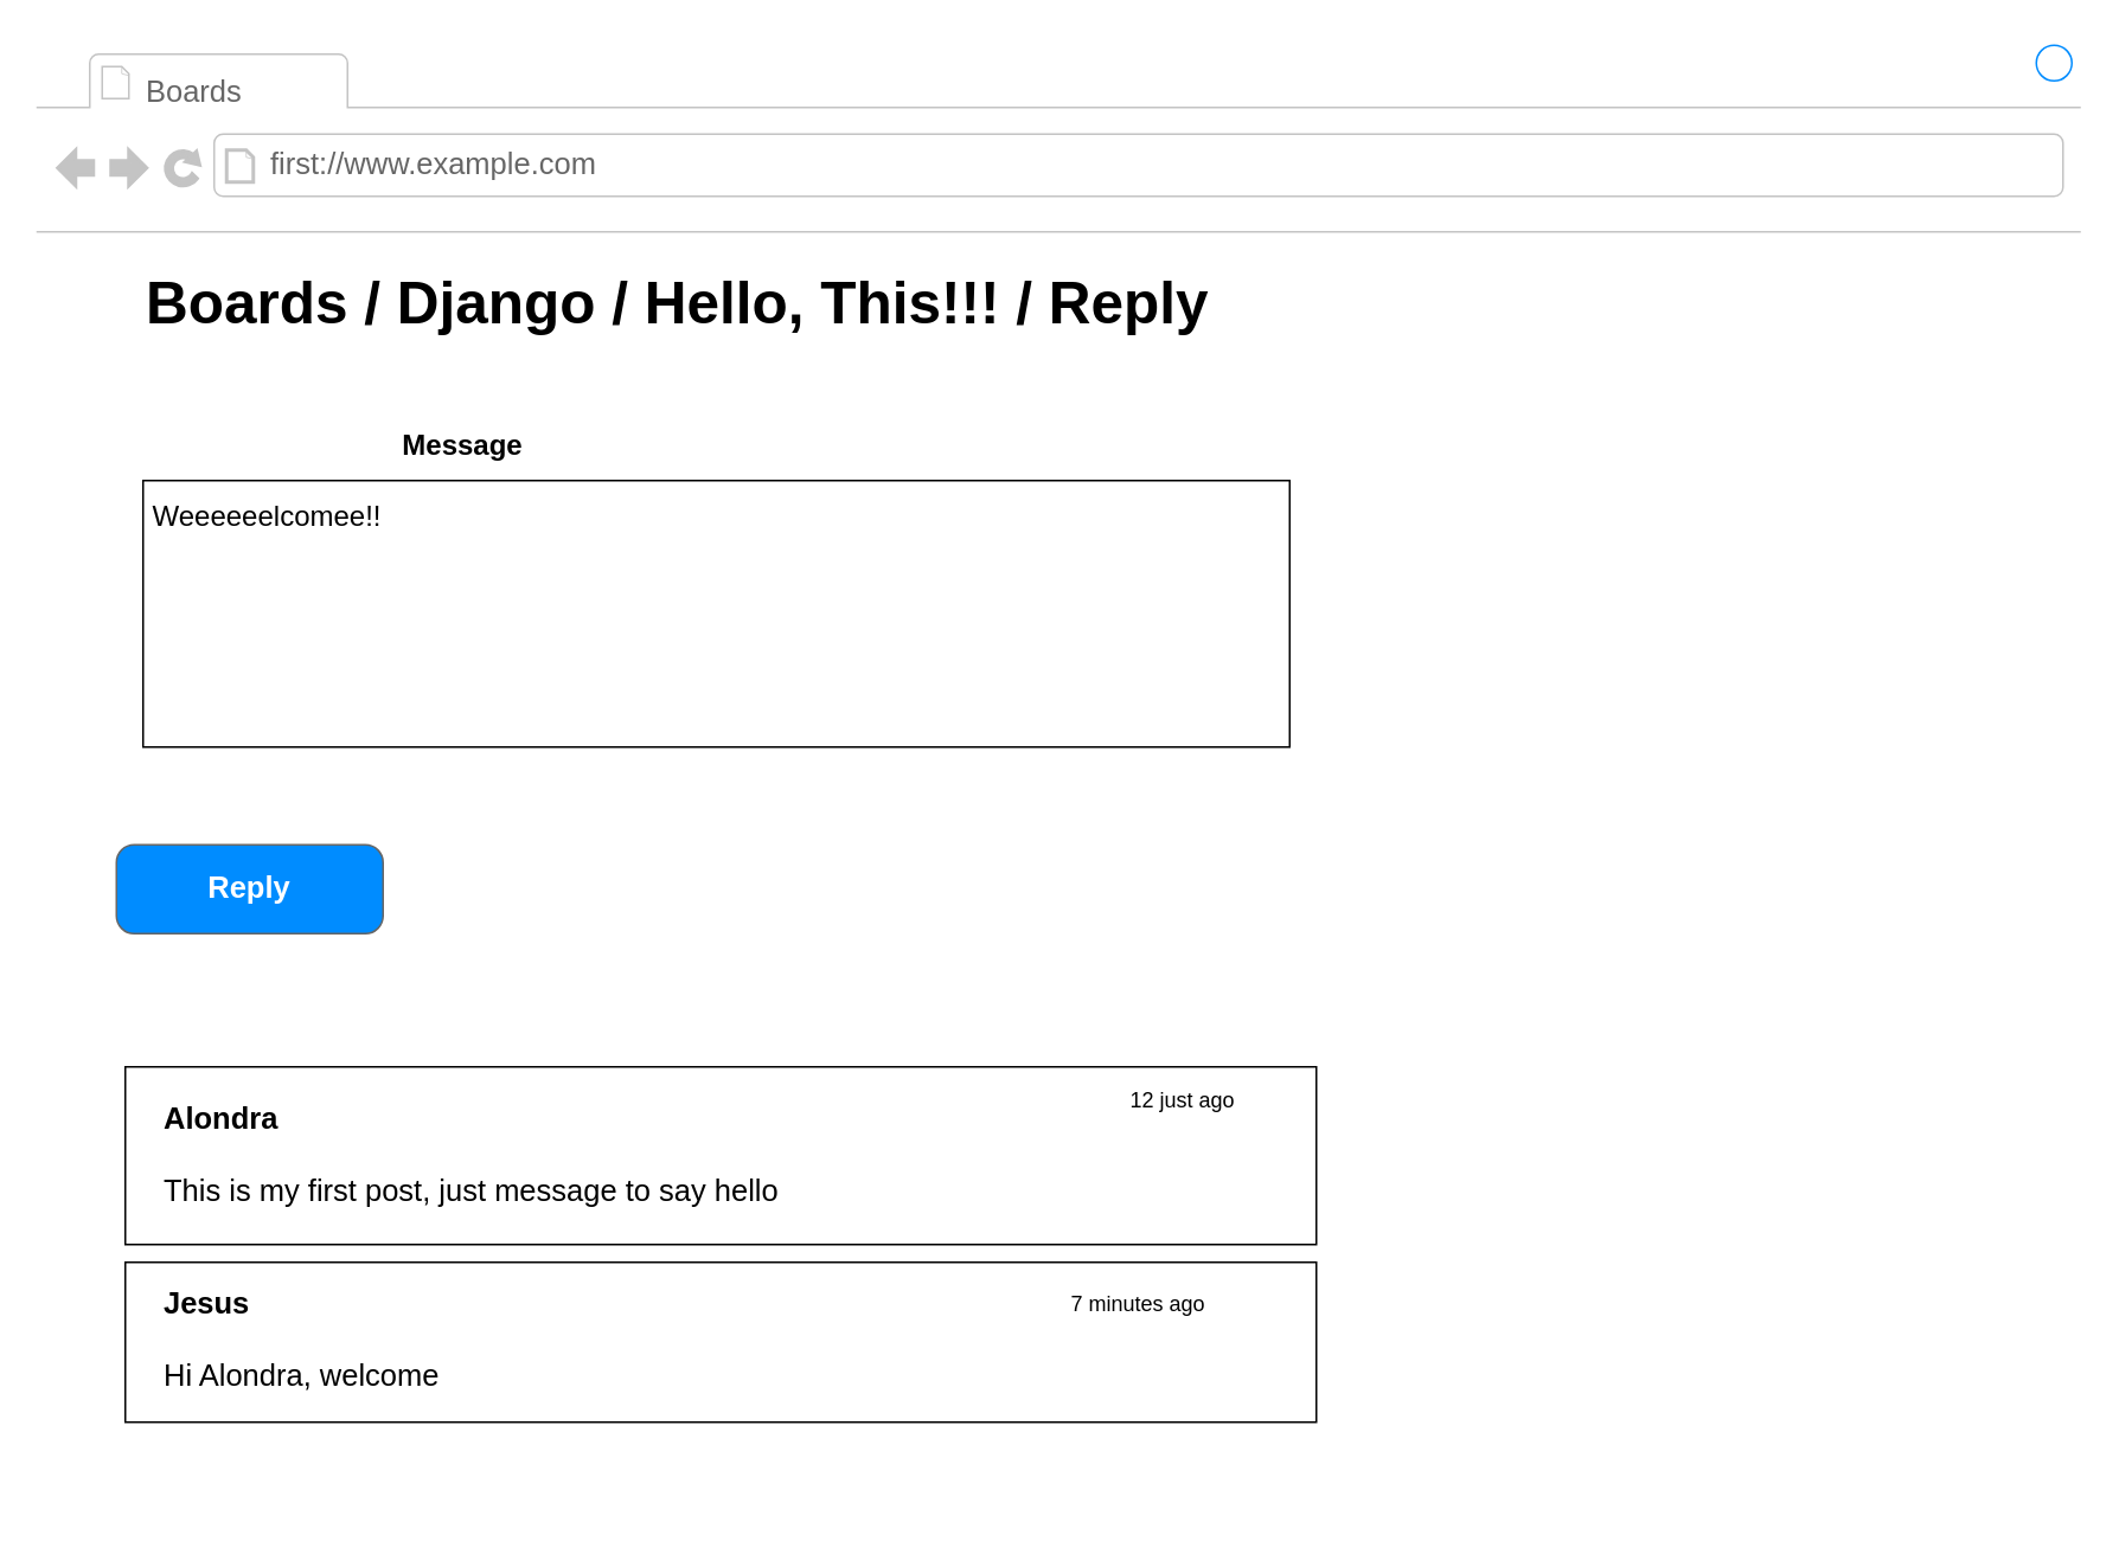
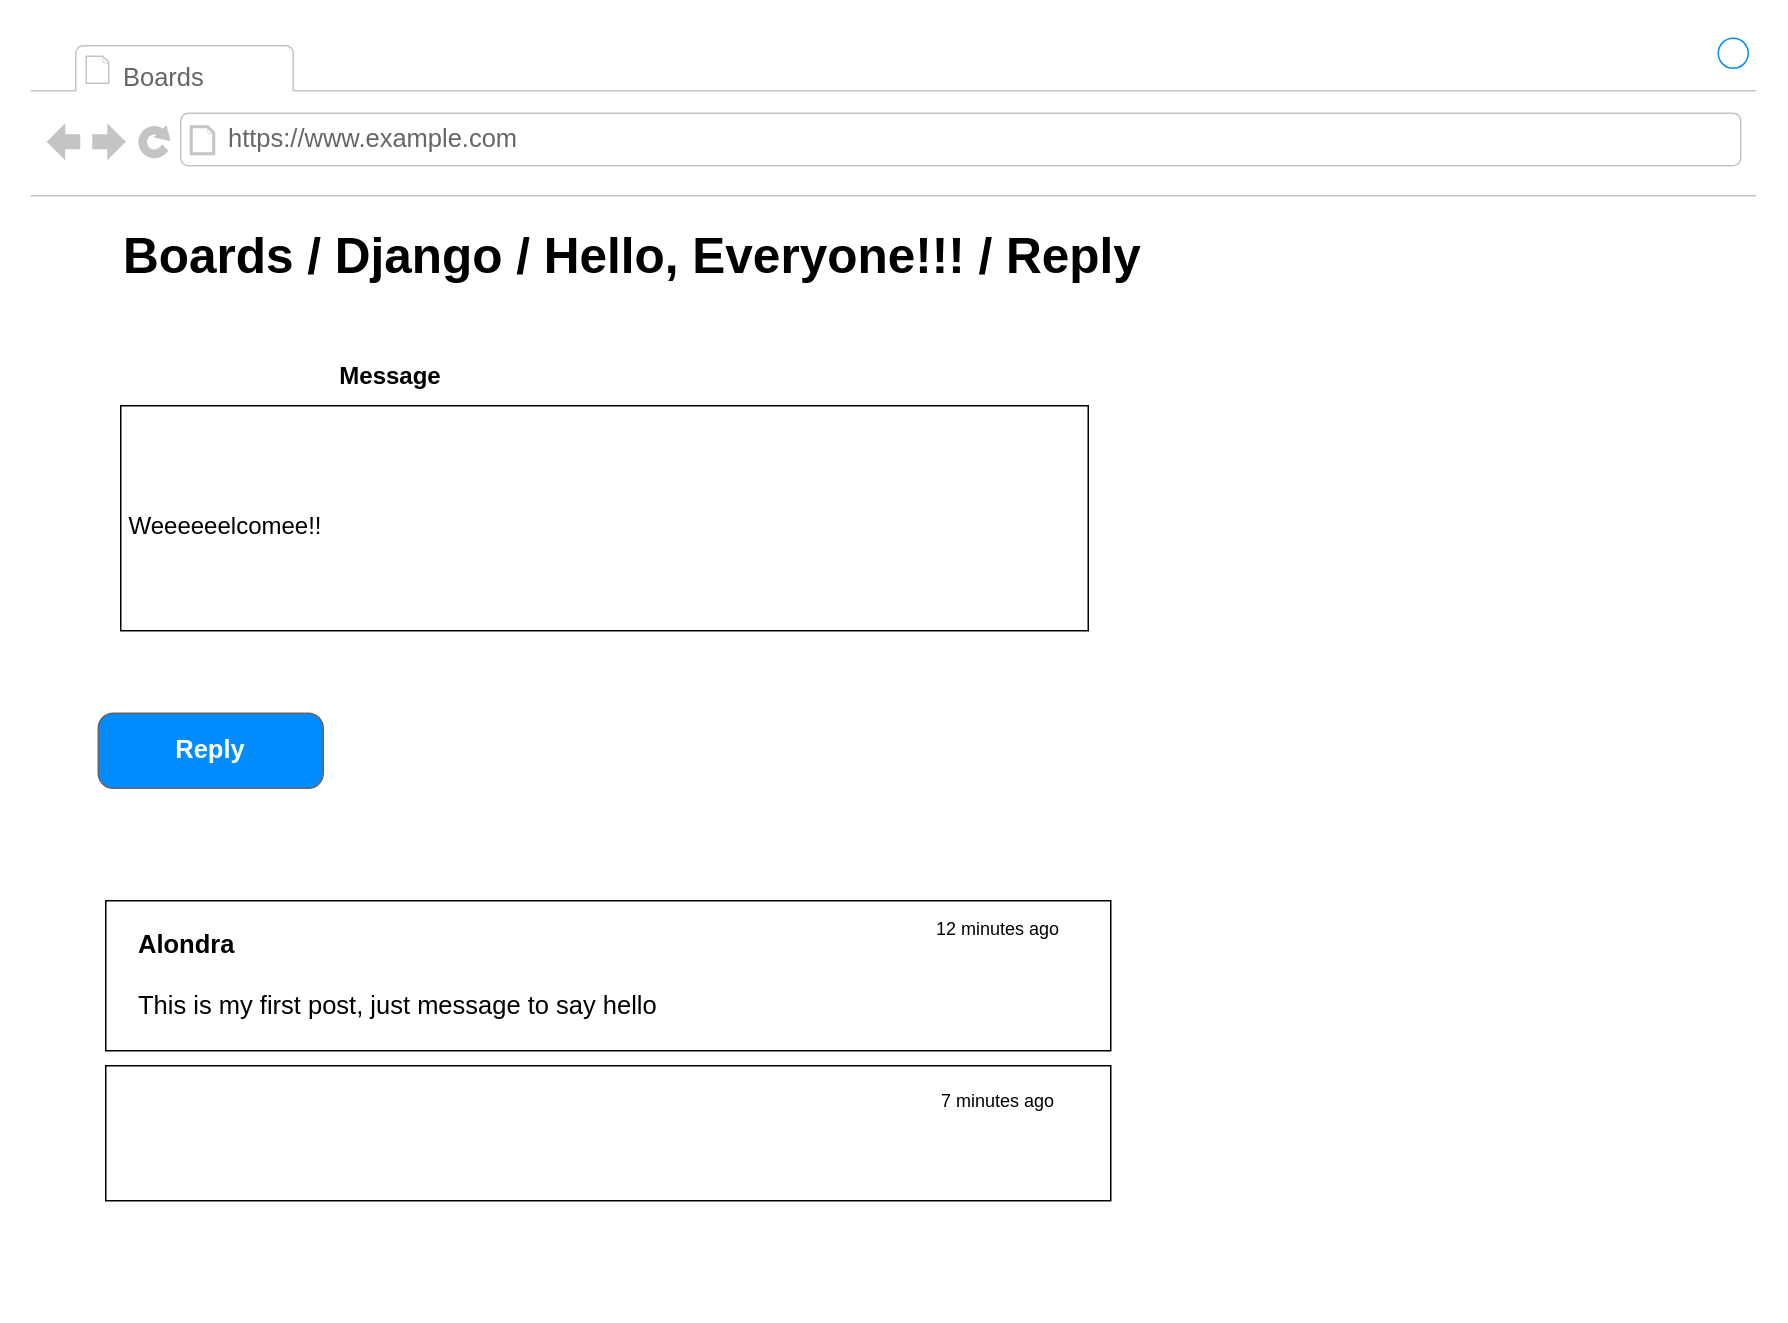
- <mxCell id="4" value="first://www.example.com" style="strokeWidth=1;shadow=0;dashed=0;align=center;html=1;shape=mxgraph.mockup.containers.anchor;rSize=0;fontSize=17;fontColor=#666666;align=left;" parent="2" vertex="1"><mxGeometry x="130" y="60" width="250" height="26" as="geometry" /></mxCell>
+ <mxCell id="4" value="https://www.example.com" style="strokeWidth=1;shadow=0;dashed=0;align=center;html=1;shape=mxgraph.mockup.containers.anchor;rSize=0;fontSize=17;fontColor=#666666;align=left;" parent="2" vertex="1"><mxGeometry x="130" y="60" width="250" height="26" as="geometry" /></mxCell>
- <mxCell id="5" value="&lt;font style=&quot;font-size: 33px&quot;&gt;&lt;b&gt;Boards / Django / Hello, This!!! / Reply&lt;/b&gt;&lt;/font&gt;" style="text;html=1;strokeColor=none;fillColor=none;align=left;verticalAlign=middle;whiteSpace=wrap;rounded=0;" parent="2" vertex="1"><mxGeometry x="60" y="140" width="760" height="20" as="geometry" /></mxCell>
+ <mxCell id="5" value="&lt;font style=&quot;font-size: 33px&quot;&gt;&lt;b&gt;Boards / Django / Hello, Everyone!!! / Reply&lt;/b&gt;&lt;/font&gt;" style="text;html=1;strokeColor=none;fillColor=none;align=left;verticalAlign=middle;whiteSpace=wrap;rounded=0;" parent="2" vertex="1"><mxGeometry x="60" y="140" width="760" height="20" as="geometry" /></mxCell>
- <mxCell id="15" value="&lt;font style=&quot;font-size: 16px&quot;&gt;Weeeeeelcomee!!&lt;/font&gt;" style="text;html=1;strokeColor=none;fillColor=none;align=center;verticalAlign=middle;whiteSpace=wrap;rounded=0;" vertex="1" parent="2"><mxGeometry x="110" y="260" width="40" height="20" as="geometry" /></mxCell>
+ <mxCell id="15" value="&lt;font style=&quot;font-size: 16px&quot;&gt;Weeeeeelcomee!!&lt;/font&gt;" style="text;html=1;strokeColor=none;fillColor=none;align=center;verticalAlign=middle;whiteSpace=wrap;rounded=0;" vertex="1" parent="2"><mxGeometry x="110" y="320" width="40" height="20" as="geometry" /></mxCell>
- <mxCell id="2" value="sas" style="strokeWidth=1;shadow=0;dashed=0;align=center;html=1;shape=mxgraph.mockup.containers.browserWindow;rSize=0;strokeColor2=#008cff;strokeColor3=#c4c4c4;mainText=,;recursiveResize=0;strokeColor=#FFFFFF;fontColor=#FFFFFF;" parent="1" vertex="1"><mxGeometry width="1150" height="840" as="geometry" x="20" y="20" /></mxCell>
+ <mxCell id="2" value="https" style="strokeWidth=1;shadow=0;dashed=0;align=center;html=1;shape=mxgraph.mockup.containers.browserWindow;rSize=0;strokeColor2=#008cff;strokeColor3=#c4c4c4;mainText=,;recursiveResize=0;strokeColor=#FFFFFF;fontColor=#FFFFFF;" parent="1" vertex="1"><mxGeometry width="1150" height="840" as="geometry" x="20" y="20" /></mxCell>
- <mxCell id="11" value="12 just ago" style="text;html=1;strokeColor=none;fillColor=none;align=center;verticalAlign=middle;whiteSpace=wrap;rounded=0;" parent="2" vertex="1"><mxGeometry x="570" y="588.5" width="150" height="20" as="geometry" /></mxCell>
+ <mxCell id="11" value="12 minutes ago" style="text;html=1;strokeColor=none;fillColor=none;align=center;verticalAlign=middle;whiteSpace=wrap;rounded=0;" parent="2" vertex="1"><mxGeometry x="570" y="588.5" width="150" height="20" as="geometry" /></mxCell>
- <mxCell id="12" value="7 minutes ago" style="text;html=1;strokeColor=none;fillColor=none;align=center;verticalAlign=middle;whiteSpace=wrap;rounded=0;" parent="2" vertex="1"><mxGeometry x="545" y="704" width="150" height="20" as="geometry" /></mxCell>
+ <mxCell id="12" value="7 minutes ago" style="text;html=1;strokeColor=none;fillColor=none;align=center;verticalAlign=middle;whiteSpace=wrap;rounded=0;" parent="2" vertex="1"><mxGeometry x="570" y="704" width="150" height="20" as="geometry" /></mxCell>
- <mxCell id="10" value="&lt;div&gt;&lt;span style=&quot;font-size: 17px&quot;&gt;&lt;b&gt;Jesus&lt;/b&gt;&lt;/span&gt;&lt;/div&gt;&lt;div&gt;&lt;span style=&quot;font-size: 17px&quot;&gt;&lt;br&gt;&lt;/span&gt;&lt;/div&gt;&lt;div&gt;&lt;span style=&quot;font-size: 17px&quot;&gt;Hi Alondra, welcome&lt;/span&gt;&lt;/div&gt;" style="text;html=1;strokeColor=none;fillColor=none;align=left;verticalAlign=middle;whiteSpace=wrap;rounded=0;" parent="2" vertex="1"><mxGeometry x="70" y="724" width="210" height="20" as="geometry" /></mxCell>
